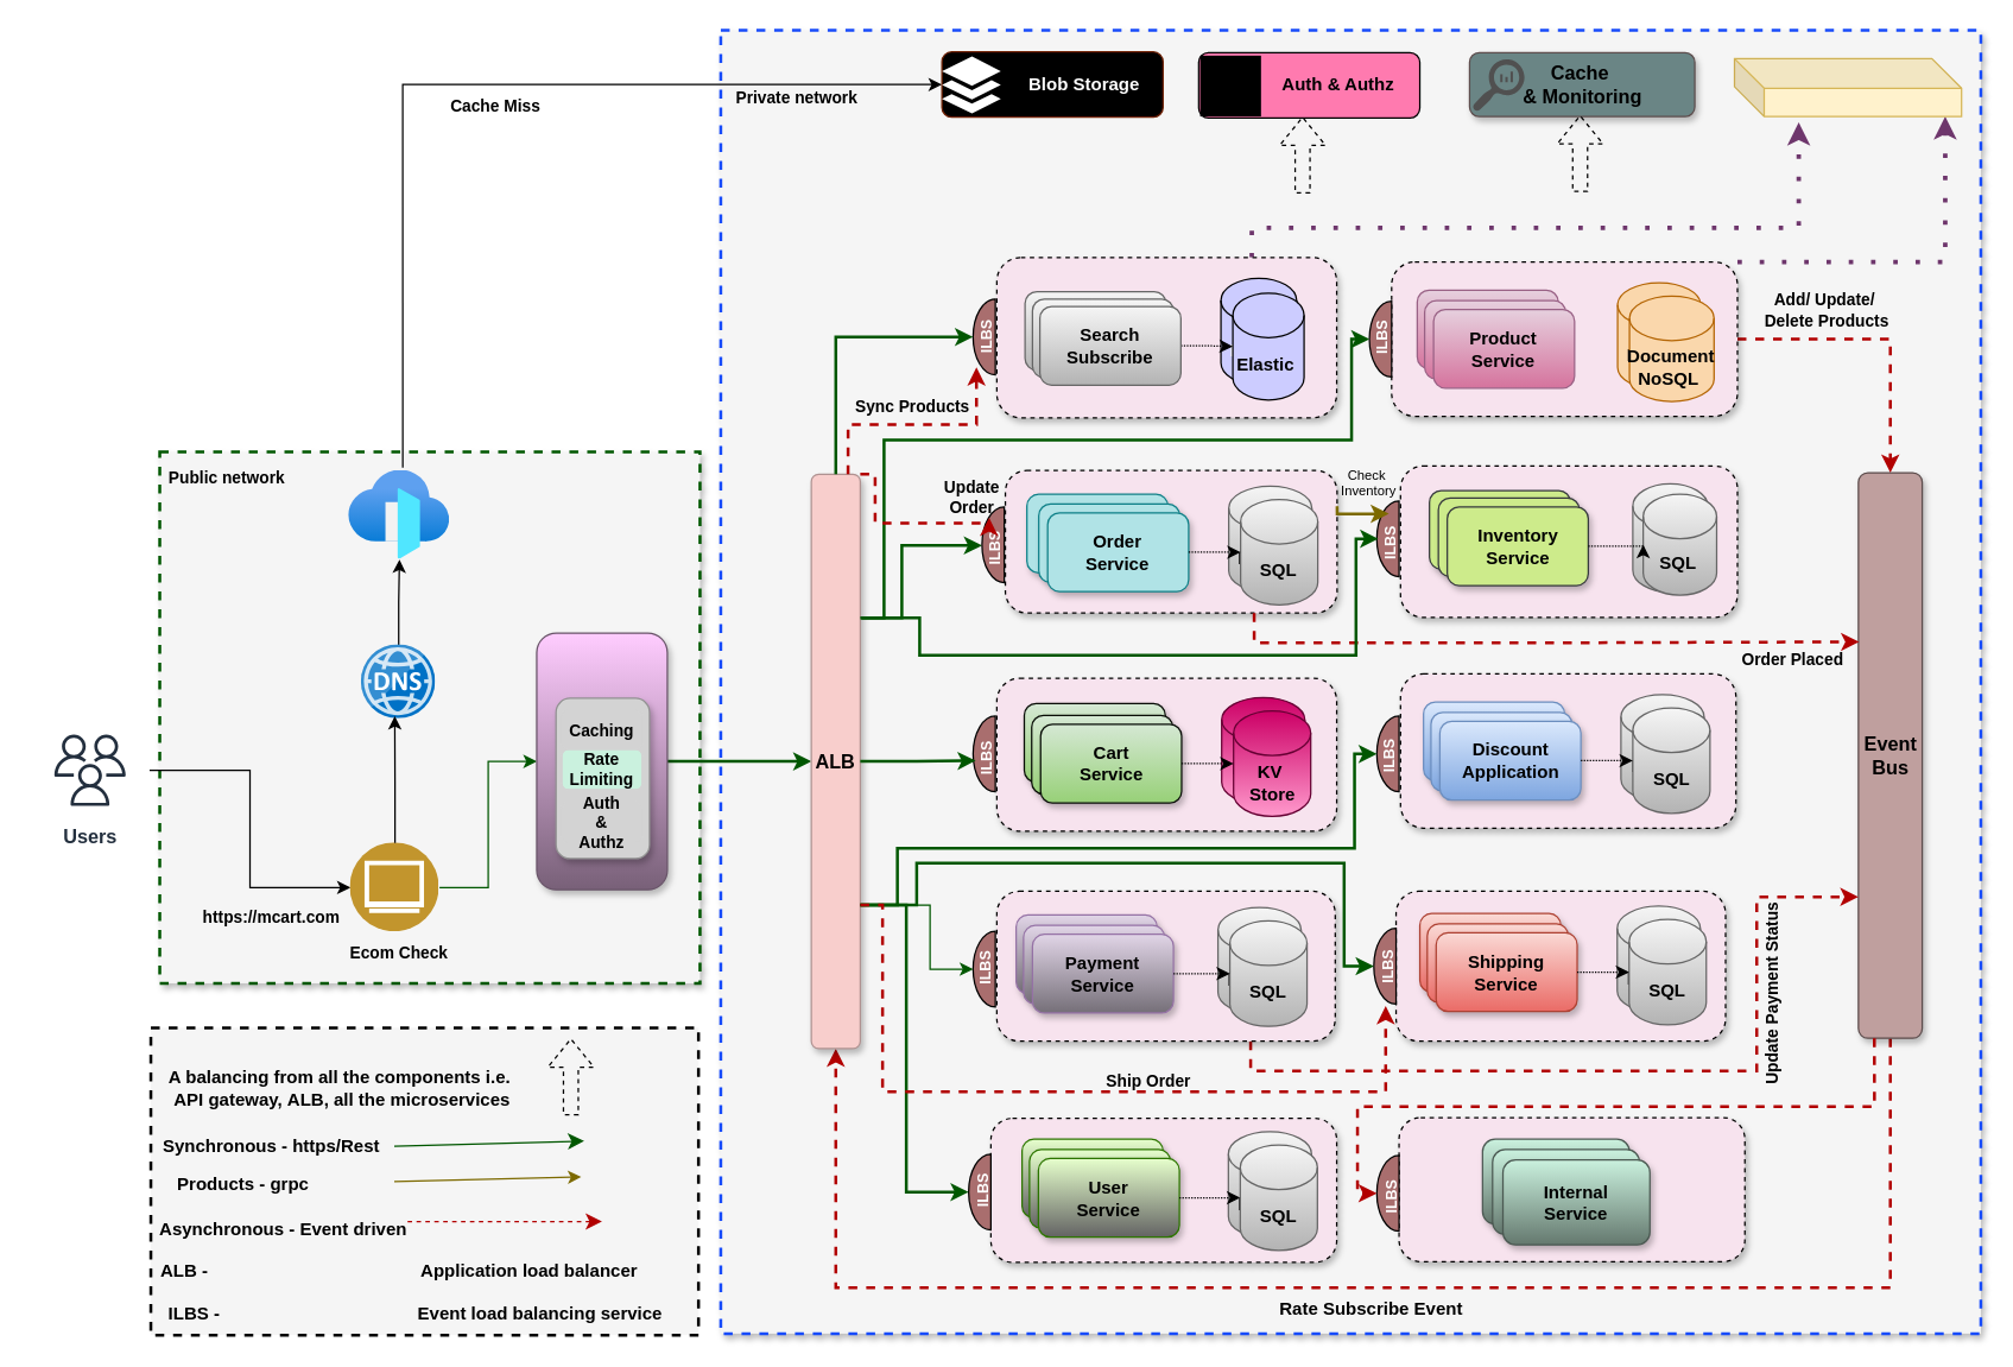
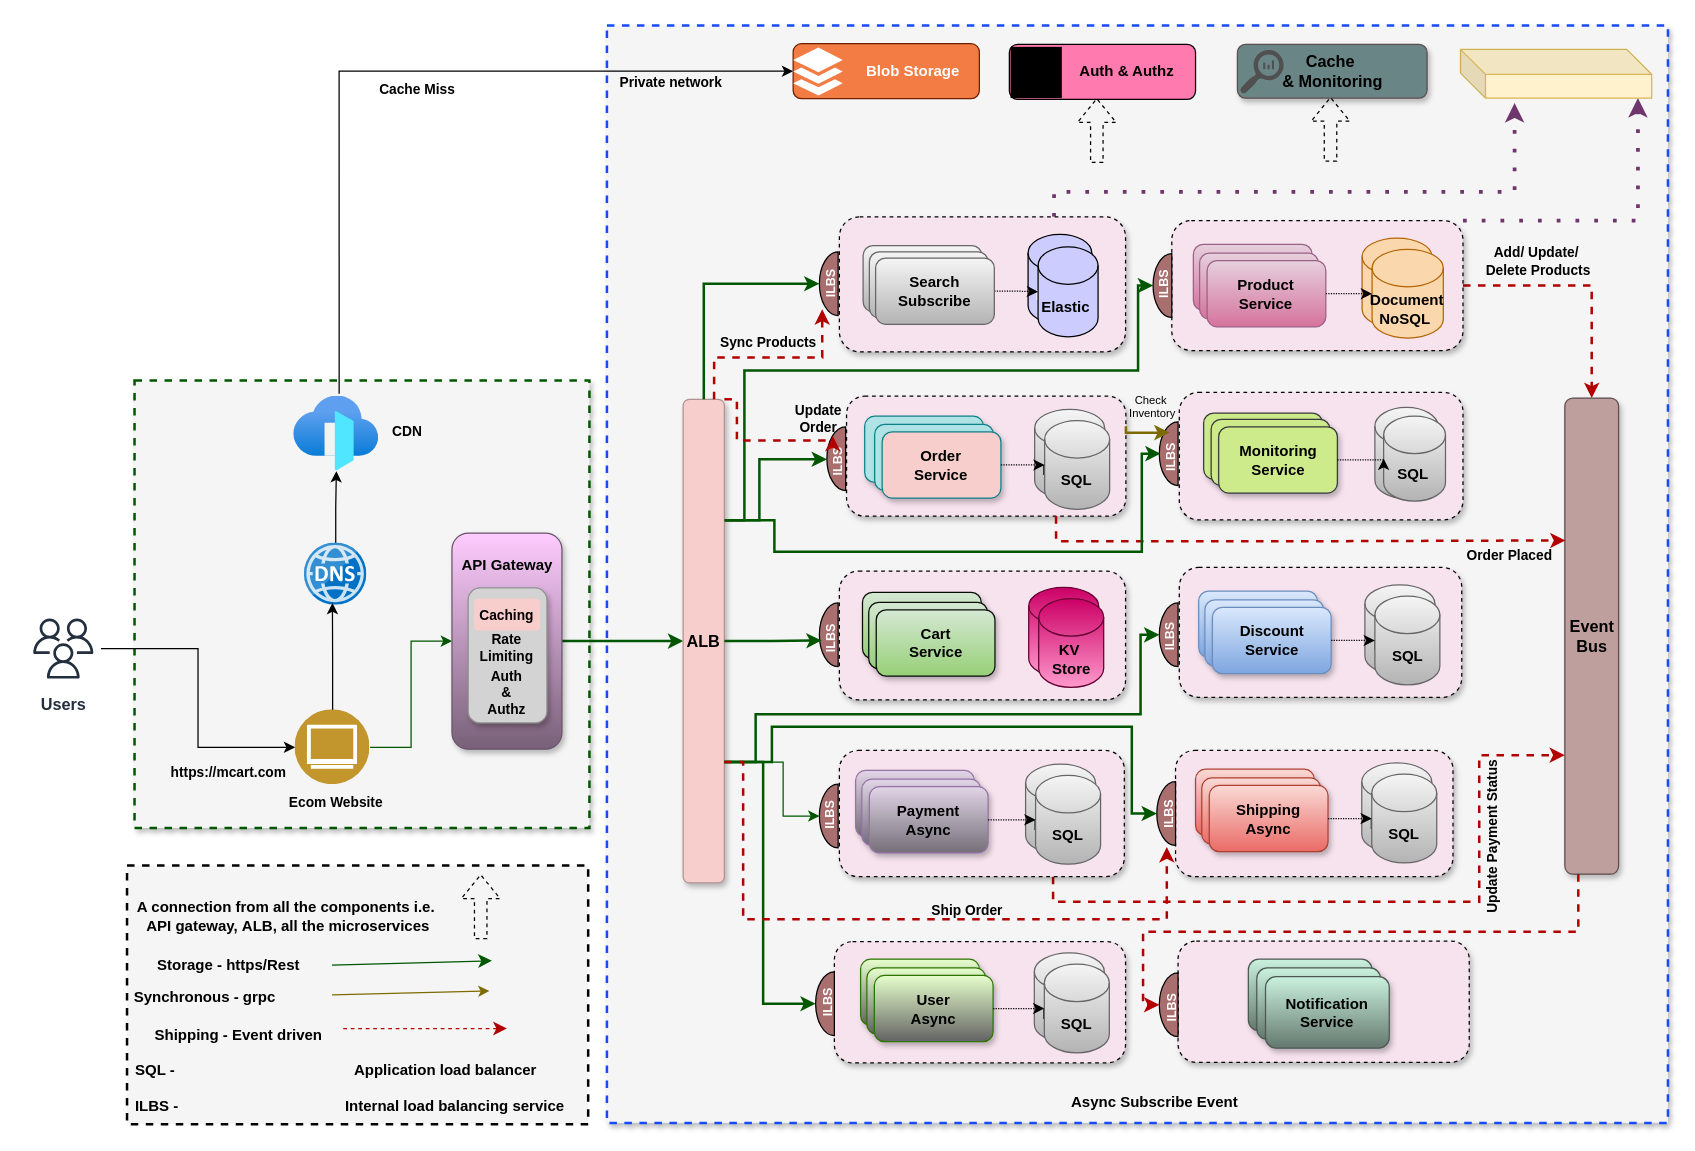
- <mxCell id="156" value="&amp;nbsp; &amp;nbsp; &amp;nbsp; &amp;nbsp; &amp;nbsp; &amp;nbsp; &amp;nbsp;Blob Storage" style="rounded=1;whiteSpace=wrap;html=1;fillColor=#000000;strokeColor=#6D1F00;fontColor=#FFFFFF;fontStyle=1;" vertex="1" parent="1"><mxGeometry x="634" y="34.5" width="149" height="44" as="geometry" /></mxCell>
+ <mxCell id="156" value="&amp;nbsp; &amp;nbsp; &amp;nbsp; &amp;nbsp; &amp;nbsp; &amp;nbsp; &amp;nbsp;Blob Storage" style="rounded=1;whiteSpace=wrap;html=1;fillColor=#F27C44;strokeColor=#6D1F00;fontColor=#FFFFFF;fontStyle=1" vertex="1" parent="1"><mxGeometry x="634" y="34.5" width="149" height="44" as="geometry" /></mxCell>
+ <mxCell id="84" style="edgeStyle=orthogonalEdgeStyle;rounded=0;orthogonalLoop=1;jettySize=auto;html=1;exitX=1;exitY=0.5;exitDx=0;exitDy=0;entryX=0;entryY=0.5;entryDx=0;entryDy=0;entryPerimeter=0;dashed=1;dashPattern=1 1;" parent="1" source="82" target="83" edge="1"><mxGeometry relative="1" as="geometry" /></mxCell>
- <mxCell id="25" value="&lt;font style=&quot;font-size: 11px;&quot;&gt;Public network&lt;/font&gt;" style="text;html=1;align=center;verticalAlign=middle;resizable=0;points=[];autosize=1;strokeColor=none;fillColor=none;fontSize=16;rounded=0;fontStyle=1" parent="1" vertex="1"><mxGeometry x="107" y="304" width="90" height="31" as="geometry" /></mxCell>
+ <mxCell id="10" value="&lt;font style=&quot;font-size: 11px;&quot;&gt;CDN&lt;/font&gt;" style="text;html=1;align=center;verticalAlign=middle;resizable=0;points=[];autosize=1;strokeColor=none;fillColor=none;fontSize=16;rounded=0;fontStyle=1" parent="1" vertex="1"><mxGeometry x="304" y="327" width="42" height="31" as="geometry" /></mxCell>
- <mxCell id="18" value="Inventory&lt;div&gt;Service&lt;/div&gt;" style="rounded=1;whiteSpace=wrap;html=1;fillColor=#cdeb8b;strokeColor=#36393d;gradientColor=none;shadow=1;fontStyle=1" parent="1" vertex="1"><mxGeometry x="974.5" y="341" width="95" height="53" as="geometry" /></mxCell>
+ <mxCell id="18" value="Monitoring&lt;div&gt;Service&lt;/div&gt;" style="rounded=1;whiteSpace=wrap;html=1;fillColor=#cdeb8b;strokeColor=#36393d;gradientColor=none;shadow=1;fontStyle=1" parent="1" vertex="1"><mxGeometry x="974.5" y="341" width="95" height="53" as="geometry" /></mxCell>
- <mxCell id="44" value="Order&lt;div&gt;&lt;span style=&quot;background-color: initial;&quot;&gt;Service&lt;/span&gt;&lt;/div&gt;" style="rounded=1;whiteSpace=wrap;html=1;fillColor=#b0e3e6;strokeColor=#0e8088;shadow=1;fontStyle=1" parent="1" vertex="1"><mxGeometry x="705.25" y="345" width="95" height="53" as="geometry" /></mxCell>
+ <mxCell id="44" value="Order&lt;div&gt;&lt;span style=&quot;background-color: initial;&quot;&gt;Service&lt;/span&gt;&lt;/div&gt;" style="rounded=1;whiteSpace=wrap;html=1;fillColor=#f8cecc;strokeColor=#0e8088;shadow=1;fontStyle=1;" parent="1" vertex="1"><mxGeometry x="705.25" y="345" width="95" height="53" as="geometry" /></mxCell>
+ <mxCell id="158" value="&lt;font style=&quot;font-size: 12px;&quot;&gt;API Gateway&lt;/font&gt;" style="text;html=1;align=center;verticalAlign=middle;resizable=0;points=[];autosize=1;strokeColor=none;fillColor=none;fontSize=12;rounded=0;fontStyle=1" vertex="1" parent="1"><mxGeometry x="361" y="439" width="88" height="26" as="geometry" /></mxCell>
- <mxCell id="160" value="Caching" style="rounded=1;whiteSpace=wrap;html=1;fillColor=#d3d3d3;strokeColor=#d3d3d3;fontStyle=1;fontSize=11;" vertex="1" parent="1"><mxGeometry x="378" y="478" width="54" height="27" as="geometry" /></mxCell>
+ <mxCell id="160" value="Caching" style="rounded=1;whiteSpace=wrap;html=1;fillColor=#f8cecc;strokeColor=#d3d3d3;fontStyle=1;fontSize=11;" vertex="1" parent="1"><mxGeometry x="378" y="478" width="54" height="27" as="geometry" /></mxCell>
- <mxCell id="51" value="Discount&lt;div&gt;&lt;span style=&quot;background-color: initial;&quot;&gt;Application&lt;/span&gt;&lt;/div&gt;" style="rounded=1;whiteSpace=wrap;html=1;fillColor=#dae8fc;gradientColor=#7ea6e0;strokeColor=#6c8ebf;shadow=1;fontStyle=1" parent="1" vertex="1"><mxGeometry x="969.5" y="485.5" width="95" height="53" as="geometry" /></mxCell>
+ <mxCell id="51" value="Discount&lt;div&gt;&lt;span style=&quot;background-color: initial;&quot;&gt;Service&lt;/span&gt;&lt;/div&gt;" style="rounded=1;whiteSpace=wrap;html=1;fillColor=#dae8fc;gradientColor=#7ea6e0;strokeColor=#6c8ebf;shadow=1;fontStyle=1" parent="1" vertex="1"><mxGeometry x="969.5" y="485.5" width="95" height="53" as="geometry" /></mxCell>
- <mxCell id="39" style="edgeStyle=orthogonalEdgeStyle;rounded=0;orthogonalLoop=1;jettySize=auto;html=1;exitX=1;exitY=0.5;exitDx=0;exitDy=0;entryX=0;entryY=0.5;entryDx=0;entryDy=0;entryPerimeter=0;dashed=1;dashPattern=1 1;" parent="1" source="37" target="38" edge="1"><mxGeometry relative="1" as="geometry" /></mxCell>
- <mxCell id="161" value="Rate Limiting" style="rounded=1;whiteSpace=wrap;html=1;fontSize=11;fillColor=#caf1de;strokeColor=#d3d3d3;fontStyle=1;" vertex="1" parent="1"><mxGeometry x="378" y="504.5" width="54" height="27" as="geometry" /></mxCell>
+ <mxCell id="161" value="Rate Limiting" style="rounded=1;whiteSpace=wrap;html=1;fontSize=11;fillColor=#d3d3d3;strokeColor=#d3d3d3;fontStyle=1" vertex="1" parent="1"><mxGeometry x="378" y="504.5" width="54" height="27" as="geometry" /></mxCell>
- <mxCell id="9" value="Users" style="outlineConnect=0;fontColor=#232F3E;gradientColor=none;strokeColor=#232F3E;fillColor=#ffffff;dashed=0;verticalLabelPosition=bottom;verticalAlign=top;align=center;html=1;fontSize=13;fontStyle=1;aspect=fixed;shape=mxgraph.aws4.resourceIcon;resIcon=mxgraph.aws4.users;rounded=0;" parent="1" vertex="1"><mxGeometry x="20" y="488.5" width="80" height="60" as="geometry" /></mxCell>
+ <mxCell id="9" value="Users" style="outlineConnect=0;fontColor=#232F3E;gradientColor=none;strokeColor=#232F3E;fillColor=#ffffff;dashed=0;verticalLabelPosition=bottom;verticalAlign=top;align=center;html=1;fontSize=13;fontStyle=1;aspect=fixed;shape=mxgraph.aws4.resourceIcon;resIcon=mxgraph.aws4.users;rounded=0;" parent="1" vertex="1"><mxGeometry x="20" y="488.5" width="60" height="60" as="geometry" /></mxCell>
- <mxCell id="94" value="&lt;font style=&quot;font-size: 11px;&quot;&gt;Ecom Check&lt;/font&gt;" style="text;html=1;align=center;verticalAlign=middle;resizable=0;points=[];autosize=1;strokeColor=none;fillColor=none;fontSize=16;rounded=0;fontStyle=1" parent="1" vertex="1"><mxGeometry x="223.5" y="624" width="89" height="31" as="geometry" /></mxCell>
+ <mxCell id="94" value="&lt;font style=&quot;font-size: 11px;&quot;&gt;Ecom Website&lt;/font&gt;" style="text;html=1;align=center;verticalAlign=middle;resizable=0;points=[];autosize=1;strokeColor=none;fillColor=none;fontSize=16;rounded=0;fontStyle=1" parent="1" vertex="1"><mxGeometry x="223.5" y="624" width="89" height="31" as="geometry" /></mxCell>
- <mxCell id="72" value="Shipping&lt;div&gt;&lt;span style=&quot;background-color: initial;&quot;&gt;Service&lt;/span&gt;&lt;/div&gt;" style="rounded=1;whiteSpace=wrap;html=1;fillColor=#fad9d5;strokeColor=#ae4132;gradientColor=#EA6B66;shadow=1;fontStyle=1" parent="1" vertex="1"><mxGeometry x="967" y="628" width="95" height="53" as="geometry" /></mxCell>
+ <mxCell id="72" value="Shipping&lt;div&gt;&lt;span style=&quot;background-color: initial;&quot;&gt;Async&lt;/span&gt;&lt;/div&gt;" style="rounded=1;whiteSpace=wrap;html=1;fillColor=#fad9d5;strokeColor=#ae4132;gradientColor=#EA6B66;shadow=1;fontStyle=1" parent="1" vertex="1"><mxGeometry x="967" y="628" width="95" height="53" as="geometry" /></mxCell>
- <mxCell id="58" value="Payment&lt;div&gt;&lt;span style=&quot;background-color: initial;&quot;&gt;Service&lt;/span&gt;&lt;/div&gt;" style="rounded=1;whiteSpace=wrap;html=1;fillColor=#e1d5e7;strokeColor=#9673a6;gradientColor=#756F78;shadow=1;fontStyle=1" parent="1" vertex="1"><mxGeometry x="695" y="629" width="95" height="53" as="geometry" /></mxCell>
+ <mxCell id="58" value="Payment&lt;div&gt;&lt;span style=&quot;background-color: initial;&quot;&gt;Async&lt;/span&gt;&lt;/div&gt;" style="rounded=1;whiteSpace=wrap;html=1;fillColor=#e1d5e7;strokeColor=#9673a6;gradientColor=#756F78;shadow=1;fontStyle=1" parent="1" vertex="1"><mxGeometry x="695" y="629" width="95" height="53" as="geometry" /></mxCell>
- <mxCell id="144" value="A balancing from&amp;nbsp;&lt;span style=&quot;background-color: initial;&quot;&gt;all the components i&lt;/span&gt;&lt;span style=&quot;background-color: initial;&quot;&gt;.e.&lt;/span&gt;&lt;div&gt;&lt;span style=&quot;background-color: initial;&quot;&gt;&amp;nbsp;API gateway,&amp;nbsp;&lt;/span&gt;&lt;span style=&quot;background-color: initial;&quot;&gt;ALB, all the microservices&lt;/span&gt;&lt;/div&gt;" style="text;html=1;align=center;verticalAlign=middle;resizable=0;points=[];autosize=1;strokeColor=none;fillColor=none;fontStyle=1" parent="1" vertex="1"><mxGeometry x="109" y="712" width="237" height="41" as="geometry" /></mxCell>
+ <mxCell id="144" value="A connection from&amp;nbsp;&lt;span style=&quot;background-color: initial;&quot;&gt;all the components i&lt;/span&gt;&lt;span style=&quot;background-color: initial;&quot;&gt;.e.&lt;/span&gt;&lt;div&gt;&lt;span style=&quot;background-color: initial;&quot;&gt;&amp;nbsp;API gateway,&amp;nbsp;&lt;/span&gt;&lt;span style=&quot;background-color: initial;&quot;&gt;ALB, all the microservices&lt;/span&gt;&lt;/div&gt;" style="text;html=1;align=center;verticalAlign=middle;resizable=0;points=[];autosize=1;strokeColor=none;fillColor=none;fontStyle=1" parent="1" vertex="1"><mxGeometry x="109" y="712" width="237" height="41" as="geometry" /></mxCell>
- <mxCell id="27" value="Synchronous - https/Rest" style="text;html=1;align=center;verticalAlign=middle;resizable=0;points=[];autosize=1;fontStyle=1" parent="1" vertex="1"><mxGeometry x="105" y="759" width="153" height="26" as="geometry" /></mxCell>
+ <mxCell id="27" value="Storage - https/Rest" style="text;html=1;align=center;verticalAlign=middle;resizable=0;points=[];autosize=1;fontStyle=1" parent="1" vertex="1"><mxGeometry x="105" y="759" width="153" height="26" as="geometry" /></mxCell>
- <mxCell id="31" value="Products - grpc" style="text;html=1;align=center;verticalAlign=middle;resizable=0;points=[];autosize=1;strokeColor=none;fillColor=none;fontStyle=1" parent="1" vertex="1"><mxGeometry x="102" y="785" width="122" height="26" as="geometry" /></mxCell>
+ <mxCell id="31" value="Synchronous - grpc" style="text;html=1;align=center;verticalAlign=middle;resizable=0;points=[];autosize=1;strokeColor=none;fillColor=none;fontStyle=1" parent="1" vertex="1"><mxGeometry x="102" y="785" width="122" height="26" as="geometry" /></mxCell>
- <mxCell id="66" value="User&lt;div&gt;&lt;span style=&quot;background-color: initial;&quot;&gt;Service&lt;/span&gt;&lt;/div&gt;" style="rounded=1;whiteSpace=wrap;html=1;fillColor=#E6FFCC;strokeColor=#2D7600;fontColor=#000000;gradientColor=#636363;shadow=1;fontStyle=1" parent="1" vertex="1"><mxGeometry x="699" y="780" width="95" height="53" as="geometry" /></mxCell>
+ <mxCell id="66" value="User&lt;div&gt;&lt;span style=&quot;background-color: initial;&quot;&gt;Async&lt;/span&gt;&lt;/div&gt;" style="rounded=1;whiteSpace=wrap;html=1;fillColor=#E6FFCC;strokeColor=#2D7600;fontColor=#000000;gradientColor=#636363;shadow=1;fontStyle=1" parent="1" vertex="1"><mxGeometry x="699" y="780" width="95" height="53" as="geometry" /></mxCell>
- <mxCell id="102" value="Internal&lt;div&gt;Service&lt;/div&gt;" style="rounded=1;whiteSpace=wrap;html=1;fillColor=#CAF1DE;strokeColor=#4B5952;fontColor=#000000;gradientColor=#64786E;gradientDirection=south;shadow=1;fontStyle=1" parent="1" vertex="1"><mxGeometry x="1012" y="781" width="99" height="57.25" as="geometry" /></mxCell>
+ <mxCell id="102" value="Notification&lt;div&gt;Service&lt;/div&gt;" style="rounded=1;whiteSpace=wrap;html=1;fillColor=#CAF1DE;strokeColor=#4B5952;fontColor=#000000;gradientColor=#64786E;gradientDirection=south;shadow=1;fontStyle=1" parent="1" vertex="1"><mxGeometry x="1012" y="781" width="99" height="57.25" as="geometry" /></mxCell>
- <mxCell id="29" value="Asynchronous - Event driven" style="text;html=1;align=center;verticalAlign=middle;resizable=0;points=[];autosize=1;strokeColor=none;fillColor=none;fontStyle=1" parent="1" vertex="1"><mxGeometry x="104.25" y="814.5" width="171" height="26" as="geometry" /></mxCell>
+ <mxCell id="29" value="Shipping - Event driven" style="text;html=1;align=center;verticalAlign=middle;resizable=0;points=[];autosize=1;strokeColor=none;fillColor=none;fontStyle=1" parent="1" vertex="1"><mxGeometry x="104.25" y="814.5" width="171" height="26" as="geometry" /></mxCell>
- <mxCell id="138" value="ALB -&amp;nbsp; &amp;nbsp; &amp;nbsp; &amp;nbsp; &amp;nbsp; &amp;nbsp; &amp;nbsp; &amp;nbsp; &amp;nbsp; &amp;nbsp; &amp;nbsp; &amp;nbsp; &amp;nbsp; &amp;nbsp; &amp;nbsp; &amp;nbsp; &amp;nbsp; &amp;nbsp; &amp;nbsp; &amp;nbsp; &amp;nbsp; &amp;nbsp;Application load balancer" style="text;html=1;align=center;verticalAlign=middle;resizable=0;points=[];autosize=1;strokeColor=none;fillColor=none;fontStyle=1" parent="1" vertex="1"><mxGeometry x="105" y="843" width="325" height="26" as="geometry" /></mxCell>
+ <mxCell id="138" value="SQL -&amp;nbsp; &amp;nbsp; &amp;nbsp; &amp;nbsp; &amp;nbsp; &amp;nbsp; &amp;nbsp; &amp;nbsp; &amp;nbsp; &amp;nbsp; &amp;nbsp; &amp;nbsp; &amp;nbsp; &amp;nbsp; &amp;nbsp; &amp;nbsp; &amp;nbsp; &amp;nbsp; &amp;nbsp; &amp;nbsp; &amp;nbsp; &amp;nbsp;Application load balancer" style="text;html=1;align=center;verticalAlign=middle;resizable=0;points=[];autosize=1;strokeColor=none;fillColor=none;fontStyle=1" parent="1" vertex="1"><mxGeometry x="105" y="843" width="325" height="26" as="geometry" /></mxCell>
- <mxCell id="20" style="edgeStyle=orthogonalEdgeStyle;rounded=0;orthogonalLoop=1;jettySize=auto;html=1;exitX=1;exitY=0.5;exitDx=0;exitDy=0;entryX=0.5;entryY=0;entryDx=0;entryDy=0;strokeColor=#B20000;dashed=1;fontStyle=1;strokeWidth=2;" parent="1" source="21" target="98" edge="1"><mxGeometry relative="1" as="geometry"><Array as="points"><mxPoint x="1273" y="867" /><mxPoint x="562" y="867" /></Array></mxGeometry></mxCell>
- <mxCell id="124" value="Rate Subscribe Event" style="text;html=1;align=center;verticalAlign=middle;resizable=0;points=[];autosize=1;strokeColor=none;fillColor=none;fontStyle=1" parent="1" vertex="1"><mxGeometry x="852" y="869" width="141" height="26" as="geometry" /></mxCell>
+ <mxCell id="124" value="Async Subscribe Event" style="text;html=1;align=center;verticalAlign=middle;resizable=0;points=[];autosize=1;strokeColor=none;fillColor=none;fontStyle=1" parent="1" vertex="1"><mxGeometry x="852" y="869" width="141" height="26" as="geometry" /></mxCell>
- <mxCell id="139" value="ILBS -&amp;nbsp; &amp;nbsp; &amp;nbsp; &amp;nbsp; &amp;nbsp; &amp;nbsp; &amp;nbsp; &amp;nbsp; &amp;nbsp; &amp;nbsp; &amp;nbsp; &amp;nbsp; &amp;nbsp; &amp;nbsp; &amp;nbsp; &amp;nbsp; &amp;nbsp; &amp;nbsp; &amp;nbsp; &amp;nbsp; Event load balancing service" style="text;html=1;align=center;verticalAlign=middle;resizable=0;points=[];autosize=1;strokeColor=none;fillColor=none;fontStyle=1" parent="1" vertex="1"><mxGeometry x="105" y="872" width="347" height="26" as="geometry" /></mxCell>
+ <mxCell id="139" value="ILBS -&amp;nbsp; &amp;nbsp; &amp;nbsp; &amp;nbsp; &amp;nbsp; &amp;nbsp; &amp;nbsp; &amp;nbsp; &amp;nbsp; &amp;nbsp; &amp;nbsp; &amp;nbsp; &amp;nbsp; &amp;nbsp; &amp;nbsp; &amp;nbsp; &amp;nbsp; &amp;nbsp; &amp;nbsp; &amp;nbsp; Internal load balancing service" style="text;html=1;align=center;verticalAlign=middle;resizable=0;points=[];autosize=1;strokeColor=none;fillColor=none;fontStyle=1" parent="1" vertex="1"><mxGeometry x="105" y="872" width="347" height="26" as="geometry" /></mxCell>
